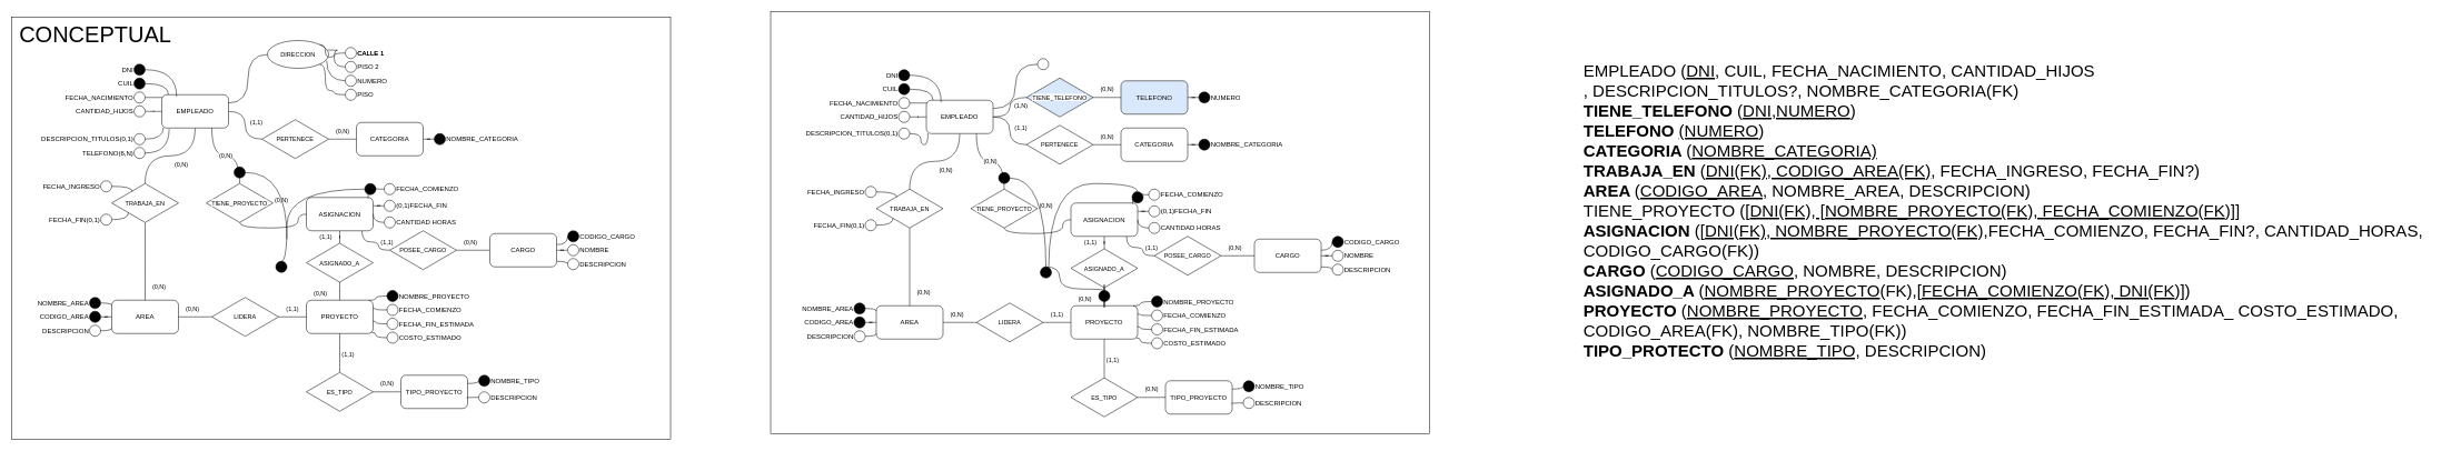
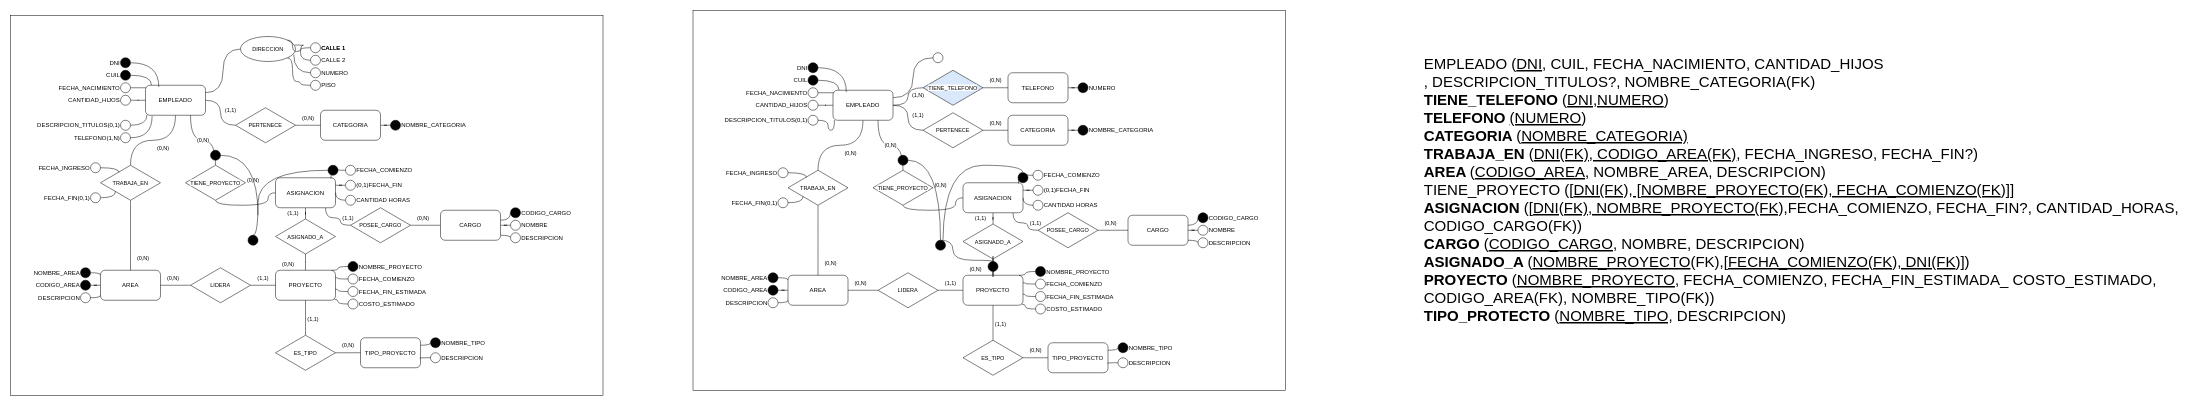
- <mxCell id="133" value="CONCEPTUAL" style="text;html=1;align=center;verticalAlign=middle;resizable=0;points=[];autosize=1;strokeColor=none;fillColor=none;fontFamily=Helvetica;fontSize=40;fontColor=default;labelBackgroundColor=default;" vertex="1" parent="1"><mxGeometry x="20" y="30" width="300" height="60" as="geometry" /></mxCell>
- <mxCell id="38" value="PISO 2" style="text;html=1;align=left;verticalAlign=middle;resizable=0;points=[];autosize=1;strokeColor=none;fillColor=none;" vertex="1" parent="1"><mxGeometry x="640" y="105" width="70" height="30" as="geometry" /></mxCell>
+ <mxCell id="38" value="CALLE 2" style="text;html=1;align=left;verticalAlign=middle;resizable=0;points=[];autosize=1;strokeColor=none;fillColor=none;" vertex="1" parent="1"><mxGeometry x="640" y="105" width="70" height="30" as="geometry" /></mxCell>
- <mxCell id="258" value="TELEFONO" style="rounded=1;whiteSpace=wrap;html=1;fillColor=#dae8fc;" vertex="1" parent="1"><mxGeometry x="2015" y="145" width="120" height="60" as="geometry" /></mxCell>
+ <mxCell id="258" value="TELEFONO" style="rounded=1;whiteSpace=wrap;html=1;" vertex="1" parent="1"><mxGeometry x="2015" y="145" width="120" height="60" as="geometry" /></mxCell>
- <mxCell id="29" value="TELEFONO(6,N)" style="text;html=1;align=right;verticalAlign=middle;resizable=0;points=[];autosize=1;strokeColor=none;fillColor=none;" vertex="1" parent="1"><mxGeometry x="130" y="260" width="110" height="30" as="geometry" /></mxCell>
+ <mxCell id="29" value="TELEFONO(1,N)" style="text;html=1;align=right;verticalAlign=middle;resizable=0;points=[];autosize=1;strokeColor=none;fillColor=none;" vertex="1" parent="1"><mxGeometry x="130" y="260" width="110" height="30" as="geometry" /></mxCell>
